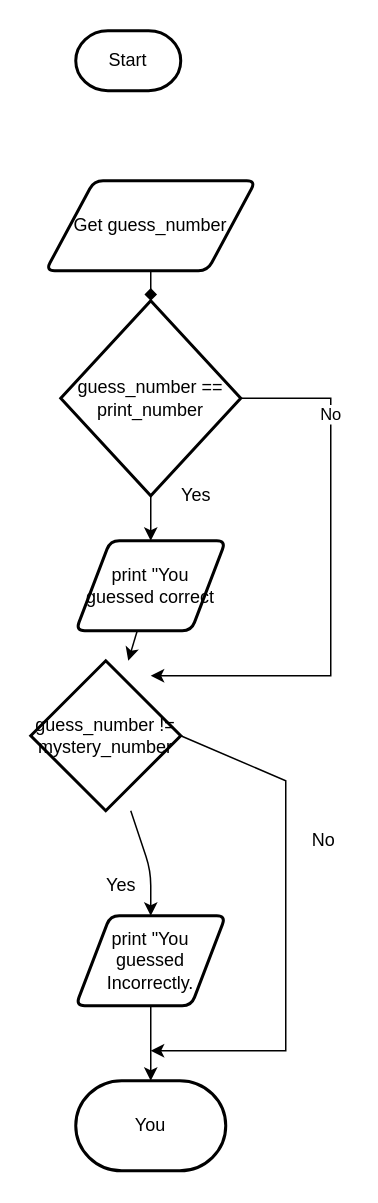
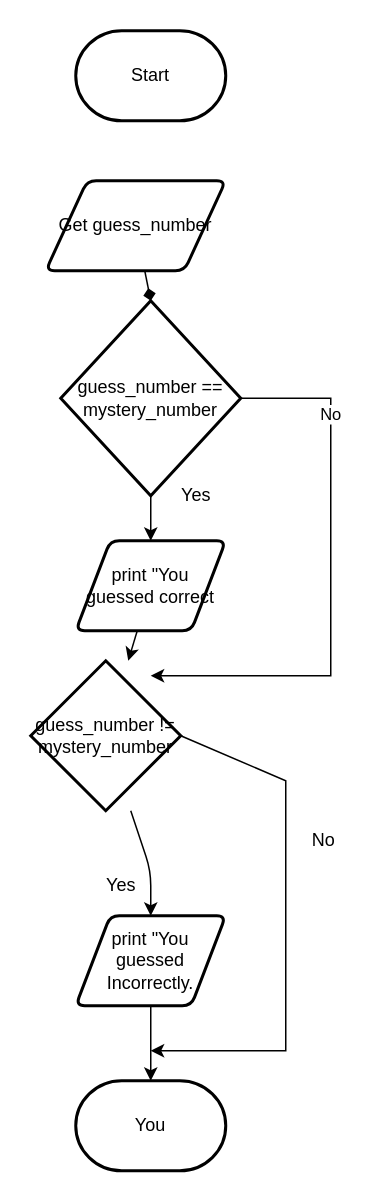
- <mxCell id="2" value="Start" style="strokeWidth=2;html=1;shape=mxgraph.flowchart.terminator;whiteSpace=wrap;" vertex="1" parent="1"><mxGeometry x="50" y="20" width="70" height="40" as="geometry" /></mxCell>
+ <mxCell id="2" value="Start" style="strokeWidth=2;html=1;shape=mxgraph.flowchart.terminator;whiteSpace=wrap;" vertex="1" parent="1"><mxGeometry x="50" y="20" width="100" height="60" as="geometry" /></mxCell>
- <mxCell id="4" value="Get guess_number" style="shape=parallelogram;html=1;strokeWidth=2;perimeter=parallelogramPerimeter;whiteSpace=wrap;rounded=1;arcSize=12;size=0.23;" vertex="1" parent="1"><mxGeometry x="30" y="120" width="140" height="60" as="geometry" /></mxCell>
+ <mxCell id="4" value="Get guess_number" style="shape=parallelogram;html=1;strokeWidth=2;perimeter=parallelogramPerimeter;whiteSpace=wrap;rounded=1;arcSize=12;size=0.23;" vertex="1" parent="1"><mxGeometry x="30" y="120" width="120" height="60" as="geometry" /></mxCell>
- <mxCell id="11" value="&lt;span&gt;guess_number == print_number&lt;/span&gt;" style="strokeWidth=2;html=1;shape=mxgraph.flowchart.decision;whiteSpace=wrap;" vertex="1" parent="1"><mxGeometry x="40" y="200" width="120" height="130" as="geometry" /></mxCell>
+ <mxCell id="11" value="&lt;span&gt;guess_number == mystery_number&lt;/span&gt;" style="strokeWidth=2;html=1;shape=mxgraph.flowchart.decision;whiteSpace=wrap;" vertex="1" parent="1"><mxGeometry x="40" y="200" width="120" height="130" as="geometry" /></mxCell>
